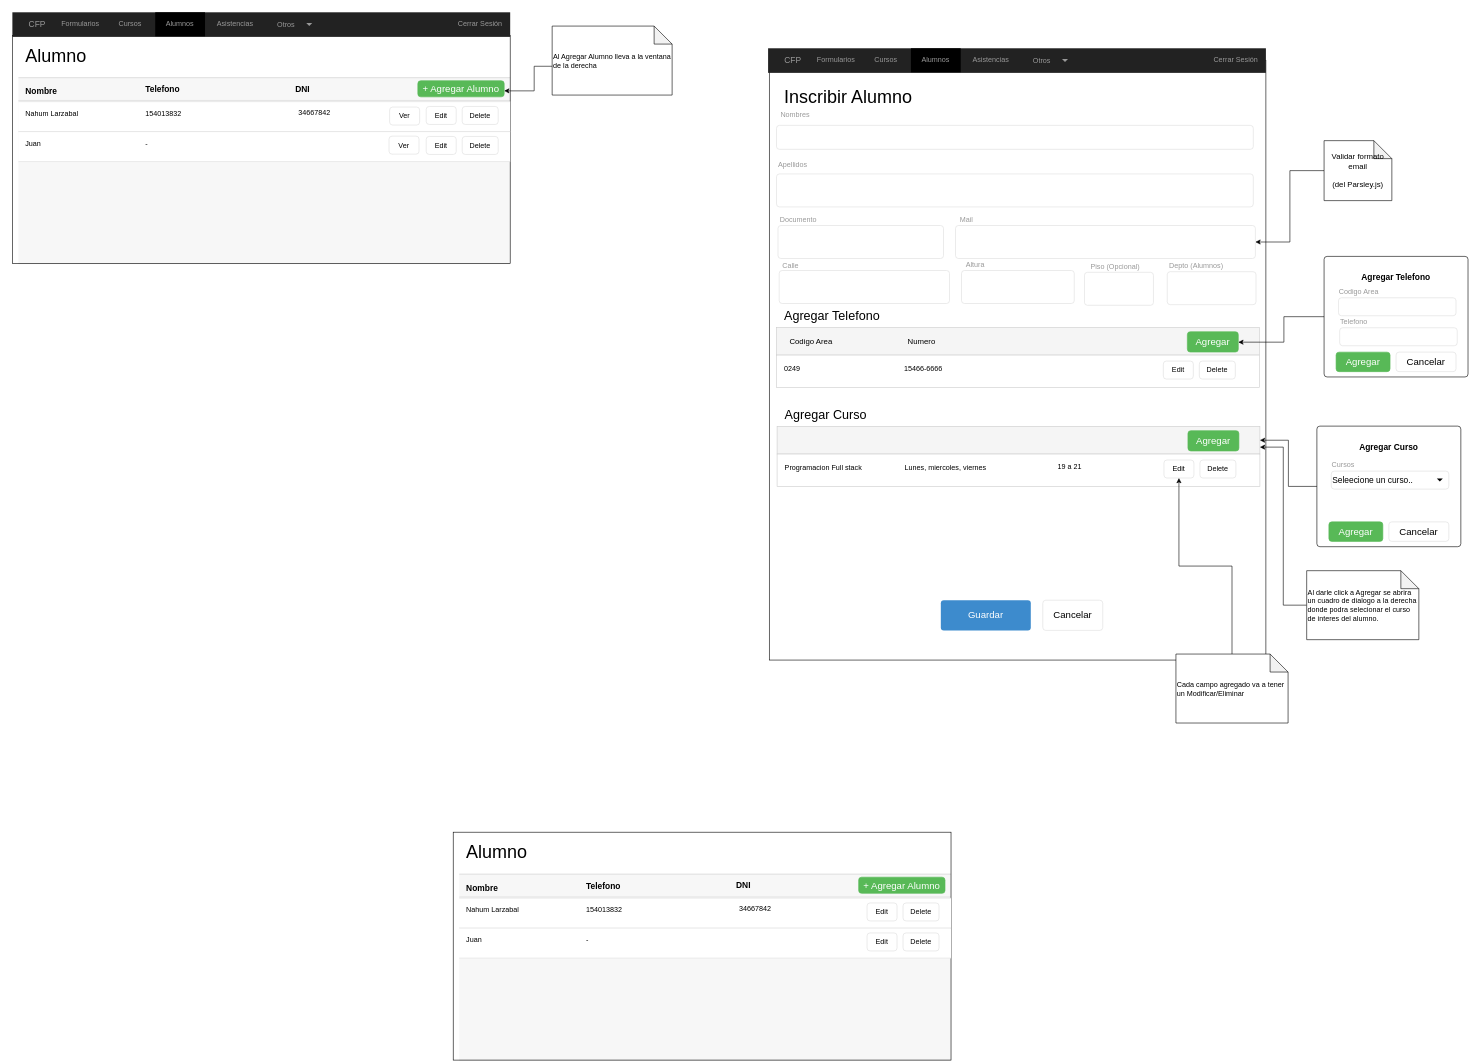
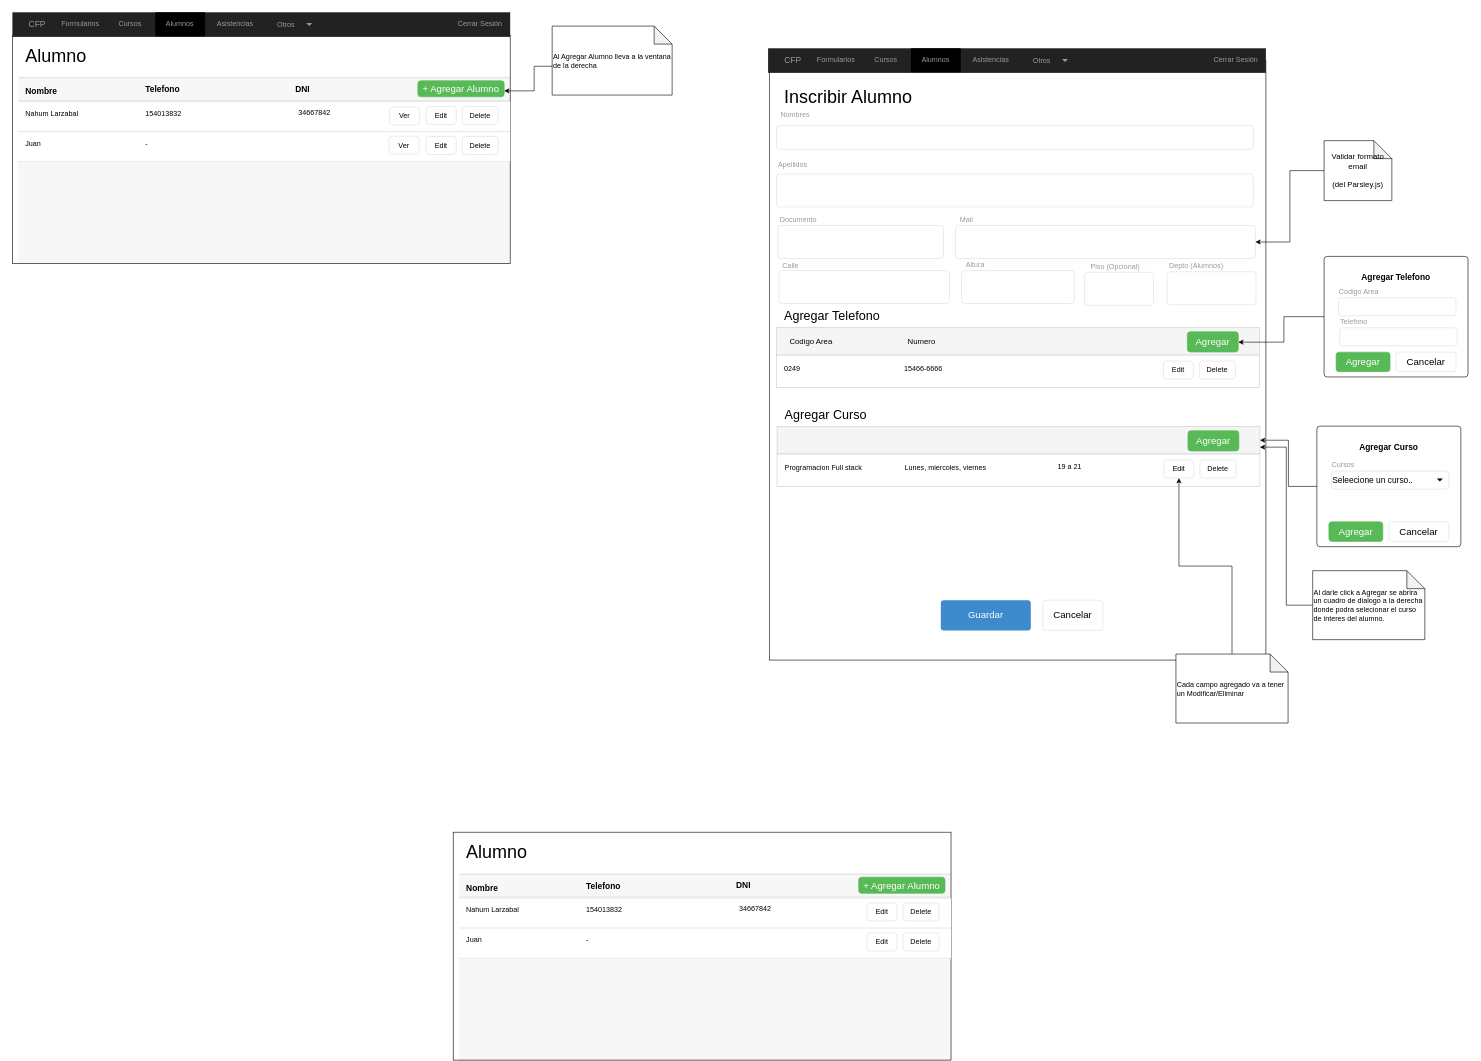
- <mxCell id="84" value="Al darle click a Agregar se abrira un cuadro de dialogo a la derecha donde podra selecionar el curso de interes del alumno." style="shape=note;whiteSpace=wrap;html=1;backgroundOutline=1;darkOpacity=0.05;strokeColor=#000000;fillColor=#FFFFFF;fontSize=12;fontColor=#000000;align=left;" parent="1" vertex="1"><mxGeometry x="2178" y="951" width="187" height="115" as="geometry" /></mxCell>
+ <mxCell id="84" value="Al darle click a Agregar se abrira un cuadro de dialogo a la derecha donde podra selecionar el curso de interes del alumno." style="shape=note;whiteSpace=wrap;html=1;backgroundOutline=1;darkOpacity=0.05;strokeColor=#000000;fillColor=#FFFFFF;fontSize=12;fontColor=#000000;align=left;" parent="1" vertex="1"><mxGeometry x="2188" y="951" width="187" height="115" as="geometry" /></mxCell>
